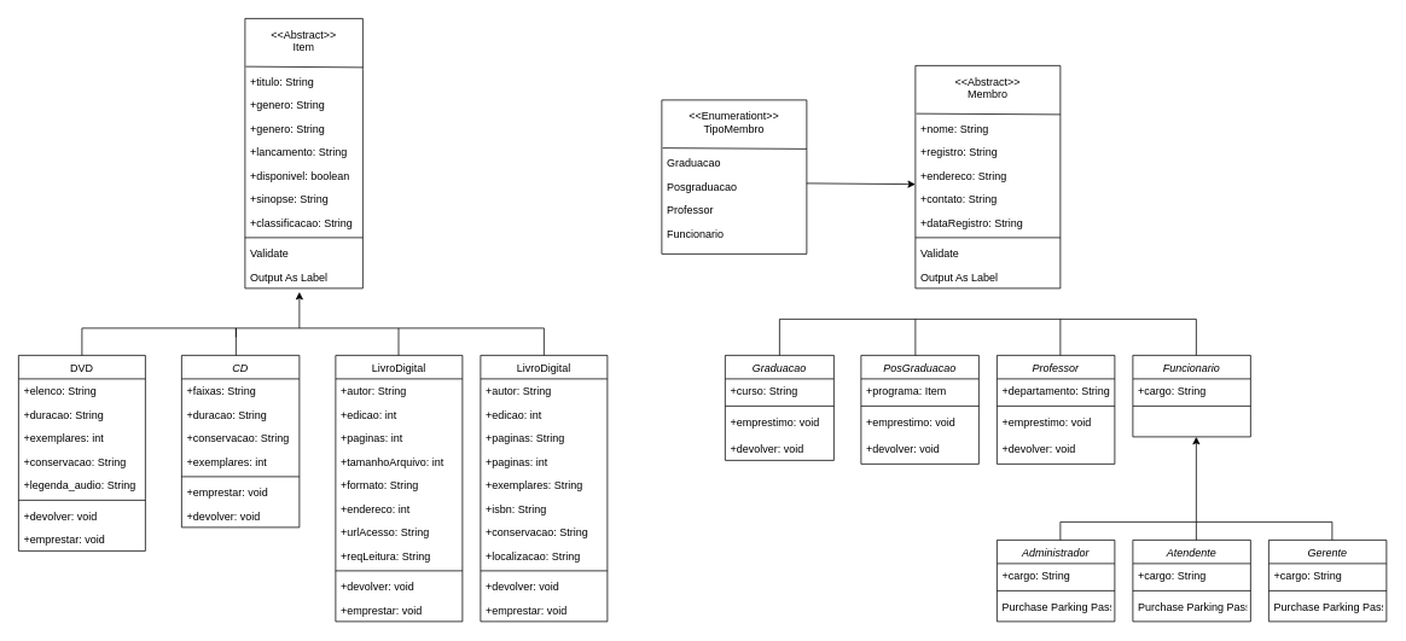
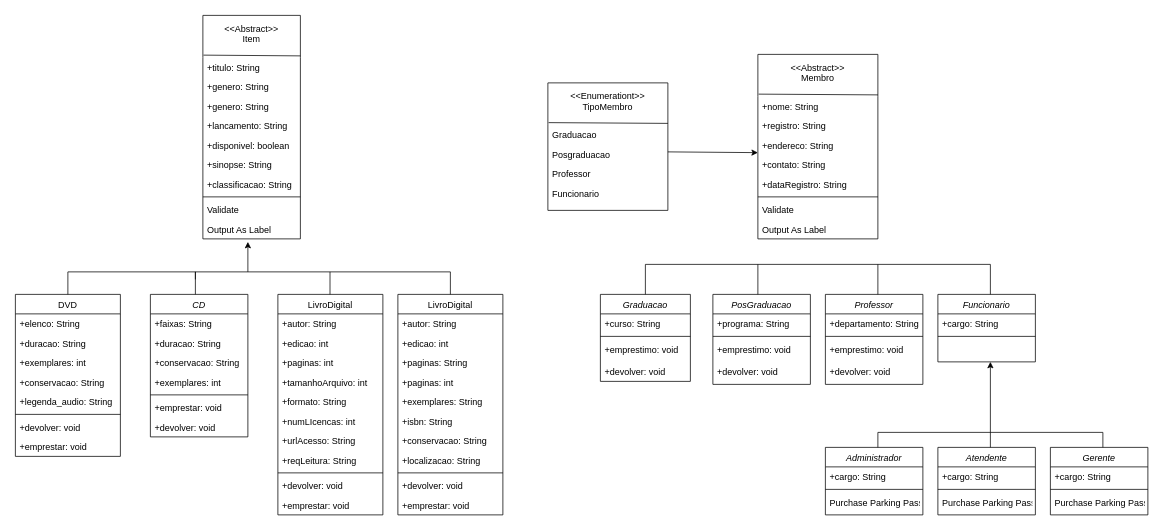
- <mxCell id="77" value="+programa: Item" style="text;align=left;verticalAlign=top;spacingLeft=4;spacingRight=4;overflow=hidden;rotatable=0;points=[[0,0.5],[1,0.5]];portConstraint=eastwest;" vertex="1" parent="76"><mxGeometry y="26" width="130" height="26" as="geometry" /></mxCell>
+ <mxCell id="77" value="+programa: String" style="text;align=left;verticalAlign=top;spacingLeft=4;spacingRight=4;overflow=hidden;rotatable=0;points=[[0,0.5],[1,0.5]];portConstraint=eastwest;" vertex="1" parent="76"><mxGeometry y="26" width="130" height="26" as="geometry" /></mxCell>
- <mxCell id="51" value="+endereco: int" style="text;align=left;verticalAlign=top;spacingLeft=4;spacingRight=4;overflow=hidden;rotatable=0;points=[[0,0.5],[1,0.5]];portConstraint=eastwest;rounded=0;shadow=0;html=0;" vertex="1" parent="45"><mxGeometry y="156" width="140" height="26" as="geometry" /></mxCell>
+ <mxCell id="51" value="+numLIcencas: int" style="text;align=left;verticalAlign=top;spacingLeft=4;spacingRight=4;overflow=hidden;rotatable=0;points=[[0,0.5],[1,0.5]];portConstraint=eastwest;rounded=0;shadow=0;html=0;" vertex="1" parent="45"><mxGeometry y="156" width="140" height="26" as="geometry" /></mxCell>
